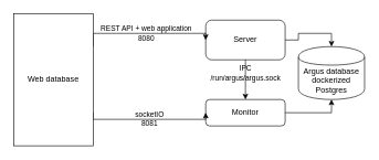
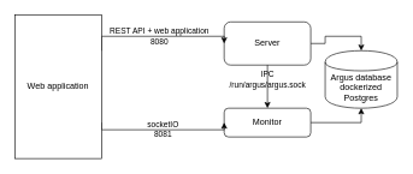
- <mxCell id="9" value="Web database" style="rounded=0;whiteSpace=wrap;html=1;" parent="1" vertex="1"><mxGeometry x="20" y="20" width="120" height="200" as="geometry" /></mxCell>
+ <mxCell id="9" value="Web application" style="rounded=0;whiteSpace=wrap;html=1;" parent="1" vertex="1"><mxGeometry x="20" y="20" width="120" height="200" as="geometry" /></mxCell>
